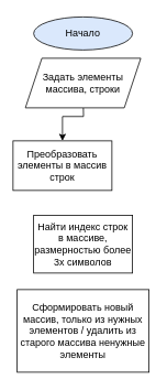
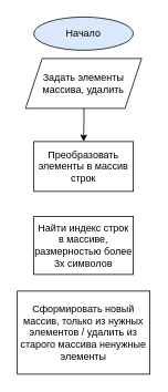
- <mxCell id="4" value="Задать элементы массива, строки" style="shape=parallelogram;perimeter=parallelogramPerimeter;whiteSpace=wrap;html=1;fixedSize=1;" vertex="1" parent="1"><mxGeometry x="30" y="70" width="140" height="60" as="geometry" /></mxCell>
+ <mxCell id="4" value="Задать элементы массива, удалить" style="shape=parallelogram;perimeter=parallelogramPerimeter;whiteSpace=wrap;html=1;fixedSize=1;" vertex="1" parent="1"><mxGeometry x="30" y="70" width="140" height="60" as="geometry" /></mxCell>
- <mxCell id="5" value="Преобразовать элементы в массив строк" style="rounded=0;whiteSpace=wrap;html=1;" vertex="1" parent="1"><mxGeometry x="15" y="170" width="120" height="60" as="geometry" /></mxCell>
+ <mxCell id="5" value="Преобразовать элементы в массив строк" style="rounded=0;whiteSpace=wrap;html=1;" vertex="1" parent="1"><mxGeometry x="40" y="170" width="120" height="60" as="geometry" /></mxCell>
